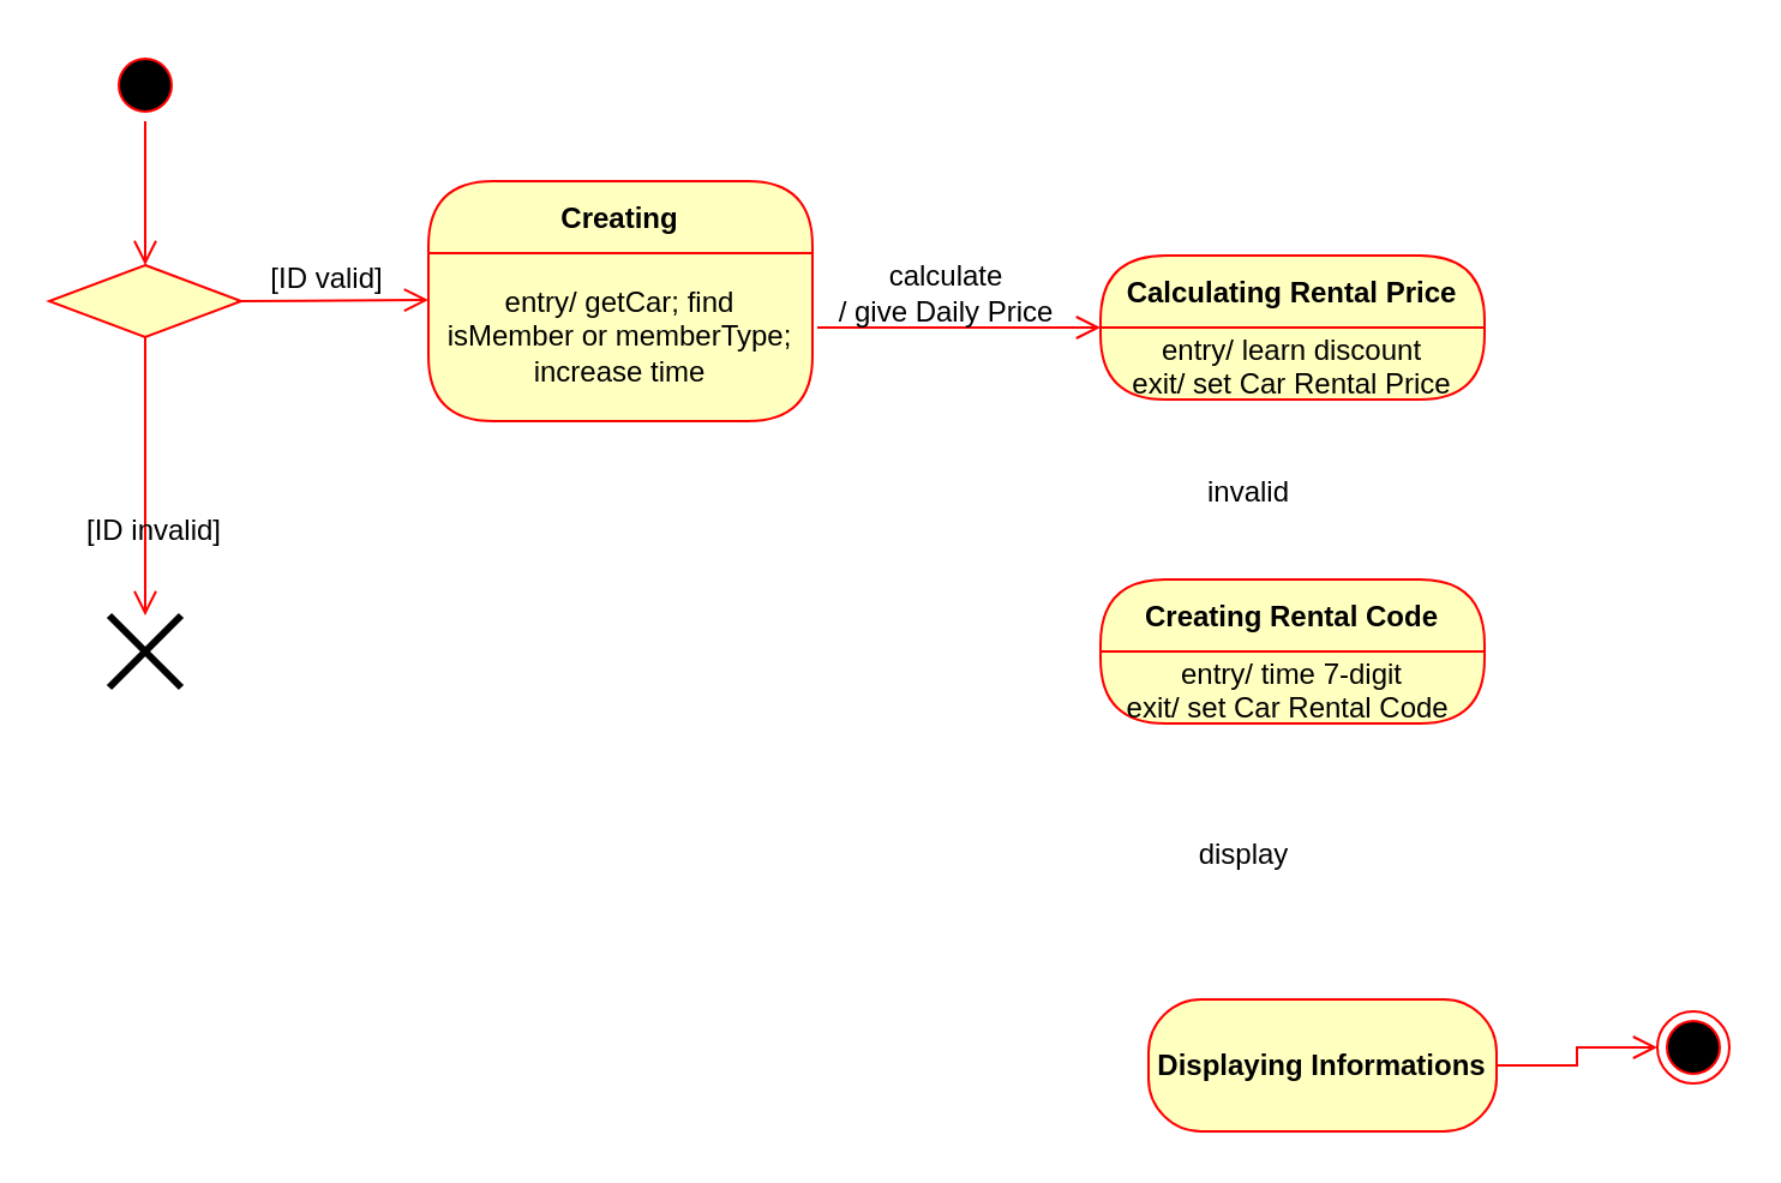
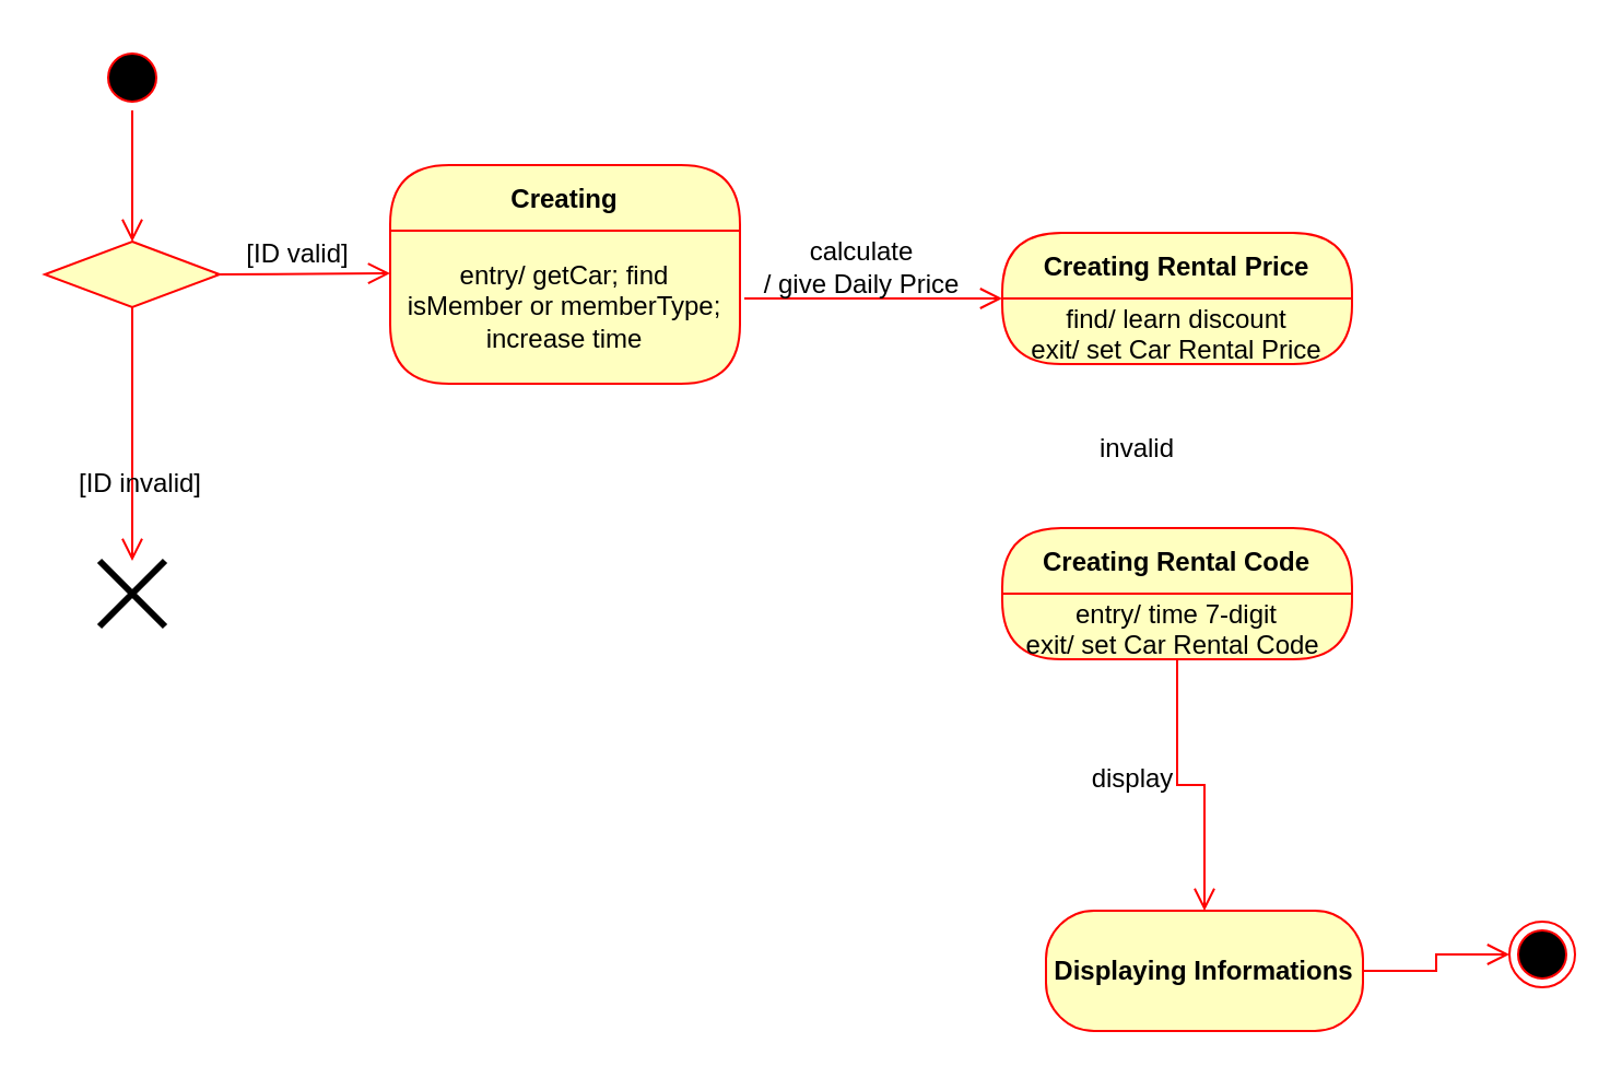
- <mxCell id="10" value="Calculating Rental Price" style="swimlane;fontStyle=1;align=center;verticalAlign=middle;childLayout=stackLayout;horizontal=1;startSize=30;horizontalStack=0;resizeParent=0;resizeLast=1;container=0;fontColor=#000000;collapsible=0;rounded=1;arcSize=30;strokeColor=#ff0000;fillColor=#ffffc0;swimlaneFillColor=#ffffc0;dropTarget=0;" vertex="1" parent="1"><mxGeometry x="458" y="106" width="160" height="60" as="geometry" /></mxCell>
+ <mxCell id="10" value="Creating Rental Price" style="swimlane;fontStyle=1;align=center;verticalAlign=middle;childLayout=stackLayout;horizontal=1;startSize=30;horizontalStack=0;resizeParent=0;resizeLast=1;container=0;fontColor=#000000;collapsible=0;rounded=1;arcSize=30;strokeColor=#ff0000;fillColor=#ffffc0;swimlaneFillColor=#ffffc0;dropTarget=0;" vertex="1" parent="1"><mxGeometry x="458" y="106" width="160" height="60" as="geometry" /></mxCell>
- <mxCell id="11" value="entry/ learn discount&lt;br&gt;exit/ set Car Rental Price" style="text;html=1;strokeColor=none;fillColor=none;align=center;verticalAlign=middle;spacingLeft=4;spacingRight=4;whiteSpace=wrap;overflow=hidden;rotatable=0;fontColor=#000000;" vertex="1" parent="10"><mxGeometry y="30" width="160" height="30" as="geometry" /></mxCell>
+ <mxCell id="11" value="find/ learn discount&lt;br&gt;exit/ set Car Rental Price" style="text;html=1;strokeColor=none;fillColor=none;align=center;verticalAlign=middle;spacingLeft=4;spacingRight=4;whiteSpace=wrap;overflow=hidden;rotatable=0;fontColor=#000000;" vertex="1" parent="10"><mxGeometry y="30" width="160" height="30" as="geometry" /></mxCell>
+ <mxCell id="14" value="" style="edgeStyle=orthogonalEdgeStyle;html=1;verticalAlign=bottom;endArrow=open;endSize=8;strokeColor=#ff0000;rounded=0;entryX=0.5;entryY=0;entryDx=0;entryDy=0;" edge="1" source="12" parent="1" target="3"><mxGeometry relative="1" as="geometry"><mxPoint x="558" y="336" as="targetPoint" /></mxGeometry></mxCell>
